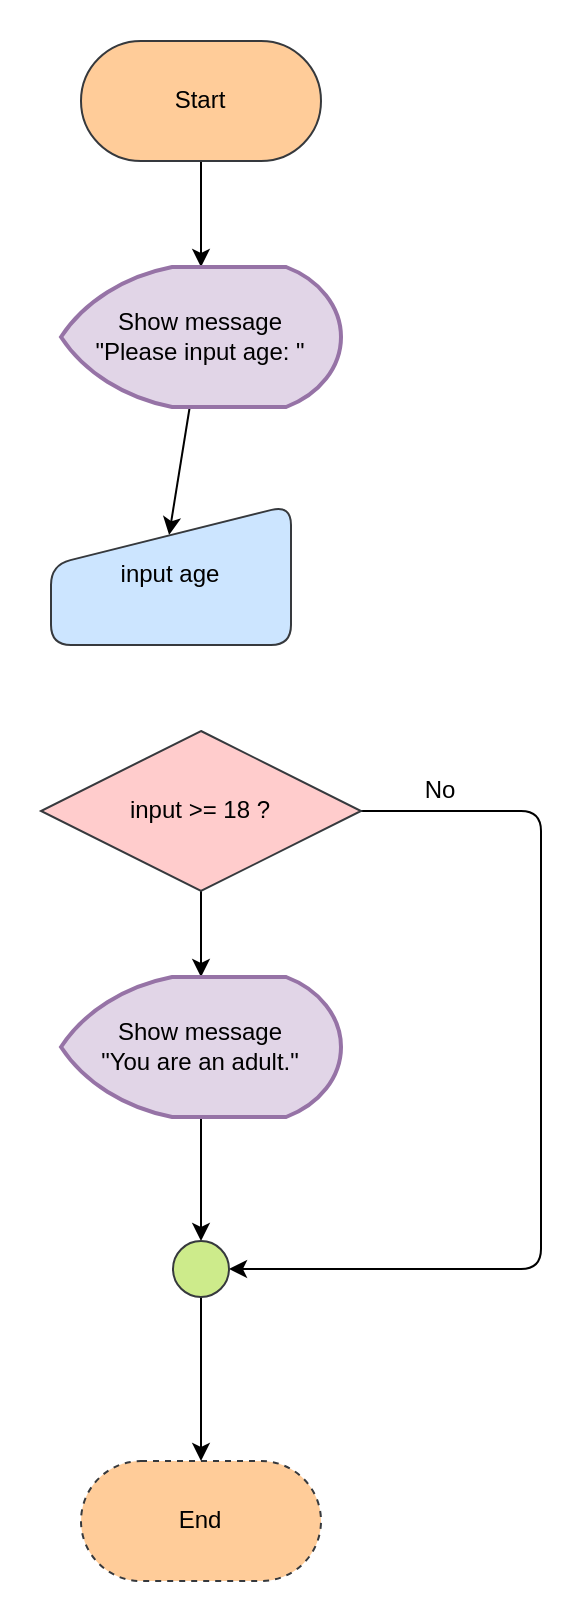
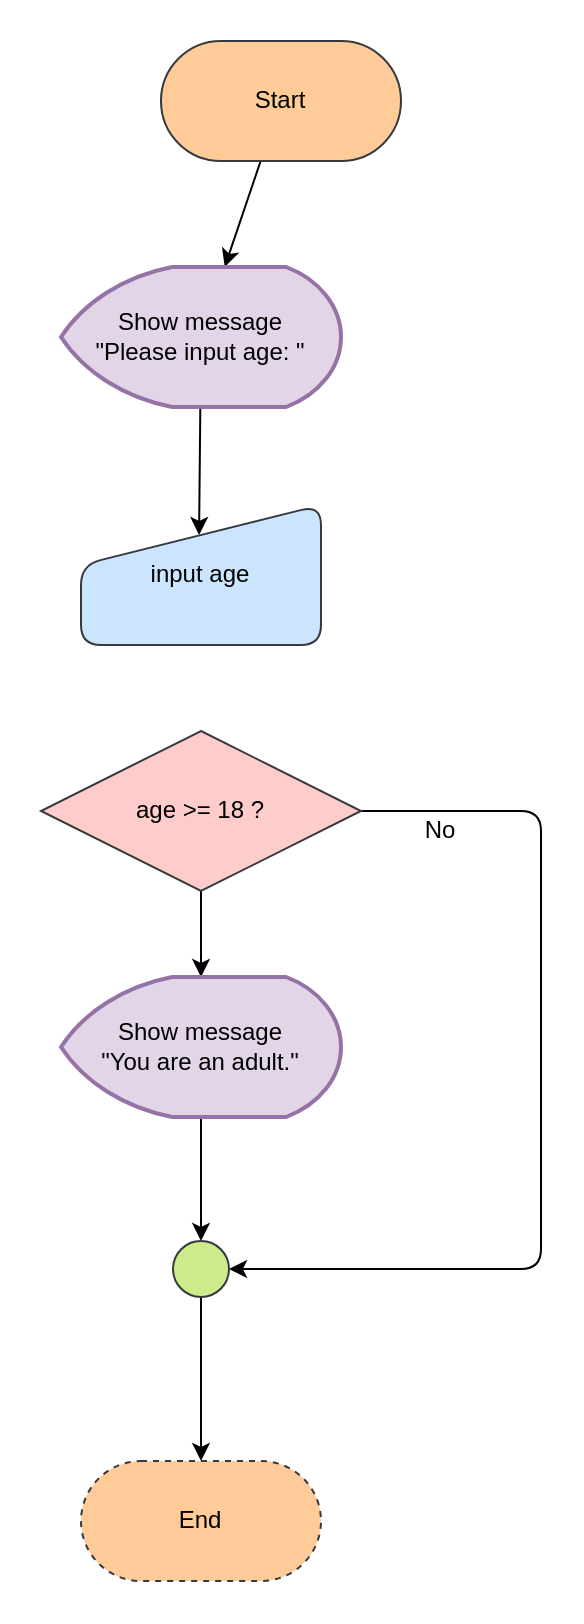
- <mxCell id="3" value="Start" style="rounded=1;whiteSpace=wrap;html=1;arcSize=50;fillColor=#ffcc99;strokeColor=#36393d;fontColor=#000000;" parent="1" vertex="1"><mxGeometry x="40" y="20" width="120" height="60" as="geometry" /></mxCell>
+ <mxCell id="3" value="Start" style="rounded=1;whiteSpace=wrap;html=1;arcSize=50;fillColor=#ffcc99;strokeColor=#36393d;fontColor=#000000;" parent="1" vertex="1"><mxGeometry x="80" y="20" width="120" height="60" as="geometry" /></mxCell>
- <mxCell id="7" value="input age" style="shape=manualInput;whiteSpace=wrap;html=1;rounded=1;fillColor=#cce5ff;strokeColor=#36393d;fontColor=#000000;" parent="1" vertex="1"><mxGeometry x="25" y="252" width="120" height="70" as="geometry" /></mxCell>
+ <mxCell id="7" value="input age" style="shape=manualInput;whiteSpace=wrap;html=1;rounded=1;fillColor=#cce5ff;strokeColor=#36393d;fontColor=#000000;" parent="1" vertex="1"><mxGeometry x="40" y="252" width="120" height="70" as="geometry" /></mxCell>
- <mxCell id="14" value="No" style="text;strokeColor=none;align=center;fillColor=none;html=1;verticalAlign=middle;whiteSpace=wrap;rounded=0;" parent="1" vertex="1"><mxGeometry x="190" y="380" width="60" height="30" as="geometry" /></mxCell>
+ <mxCell id="14" value="No" style="text;strokeColor=none;align=center;fillColor=none;html=1;verticalAlign=middle;whiteSpace=wrap;rounded=0;" parent="1" vertex="1"><mxGeometry x="190" y="400" width="60" height="30" as="geometry" /></mxCell>
- <mxCell id="10" value="input &amp;gt;= 18 ?" style="rhombus;whiteSpace=wrap;html=1;rounded=0;fillColor=#ffcccc;strokeColor=#36393d;fontColor=#000000;" parent="1" vertex="1"><mxGeometry x="20" y="365" width="160" height="80" as="geometry" /></mxCell>
+ <mxCell id="10" value="age &amp;gt;= 18 ?" style="rhombus;whiteSpace=wrap;html=1;rounded=0;fillColor=#ffcccc;strokeColor=#36393d;fontColor=#000000;" parent="1" vertex="1"><mxGeometry x="20" y="365" width="160" height="80" as="geometry" /></mxCell>
